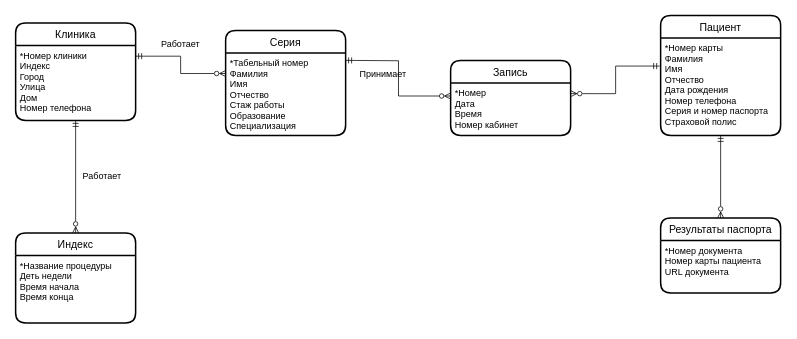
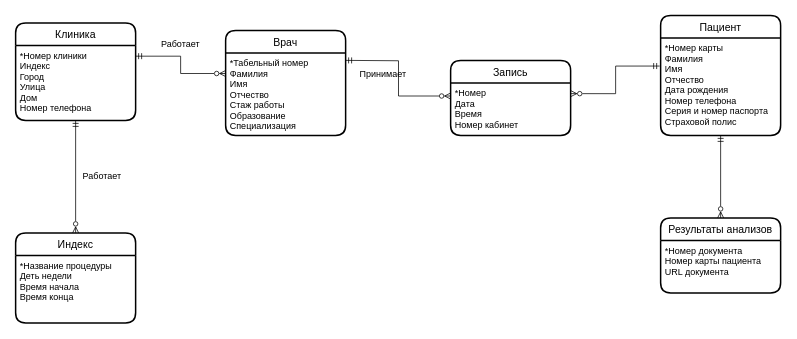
- <mxCell id="5" value="Серия" style="swimlane;childLayout=stackLayout;horizontal=1;startSize=30;horizontalStack=0;rounded=1;fontSize=14;fontStyle=0;strokeWidth=2;resizeParent=0;resizeLast=1;shadow=0;dashed=0;align=center;" vertex="1" parent="1"><mxGeometry x="300" y="40" width="160" height="140" as="geometry" /></mxCell>
+ <mxCell id="5" value="Врач" style="swimlane;childLayout=stackLayout;horizontal=1;startSize=30;horizontalStack=0;rounded=1;fontSize=14;fontStyle=0;strokeWidth=2;resizeParent=0;resizeLast=1;shadow=0;dashed=0;align=center;" vertex="1" parent="1"><mxGeometry x="300" y="40" width="160" height="140" as="geometry" /></mxCell>
- <mxCell id="17" value="Результаты паспорта" style="swimlane;childLayout=stackLayout;horizontal=1;startSize=30;horizontalStack=0;rounded=1;fontSize=14;fontStyle=0;strokeWidth=2;resizeParent=0;resizeLast=1;shadow=0;dashed=0;align=center;" vertex="1" parent="1"><mxGeometry x="880" y="290" width="160" height="100" as="geometry" /></mxCell>
+ <mxCell id="17" value="Результаты анализов" style="swimlane;childLayout=stackLayout;horizontal=1;startSize=30;horizontalStack=0;rounded=1;fontSize=14;fontStyle=0;strokeWidth=2;resizeParent=0;resizeLast=1;shadow=0;dashed=0;align=center;" vertex="1" parent="1"><mxGeometry x="880" y="290" width="160" height="100" as="geometry" /></mxCell>
